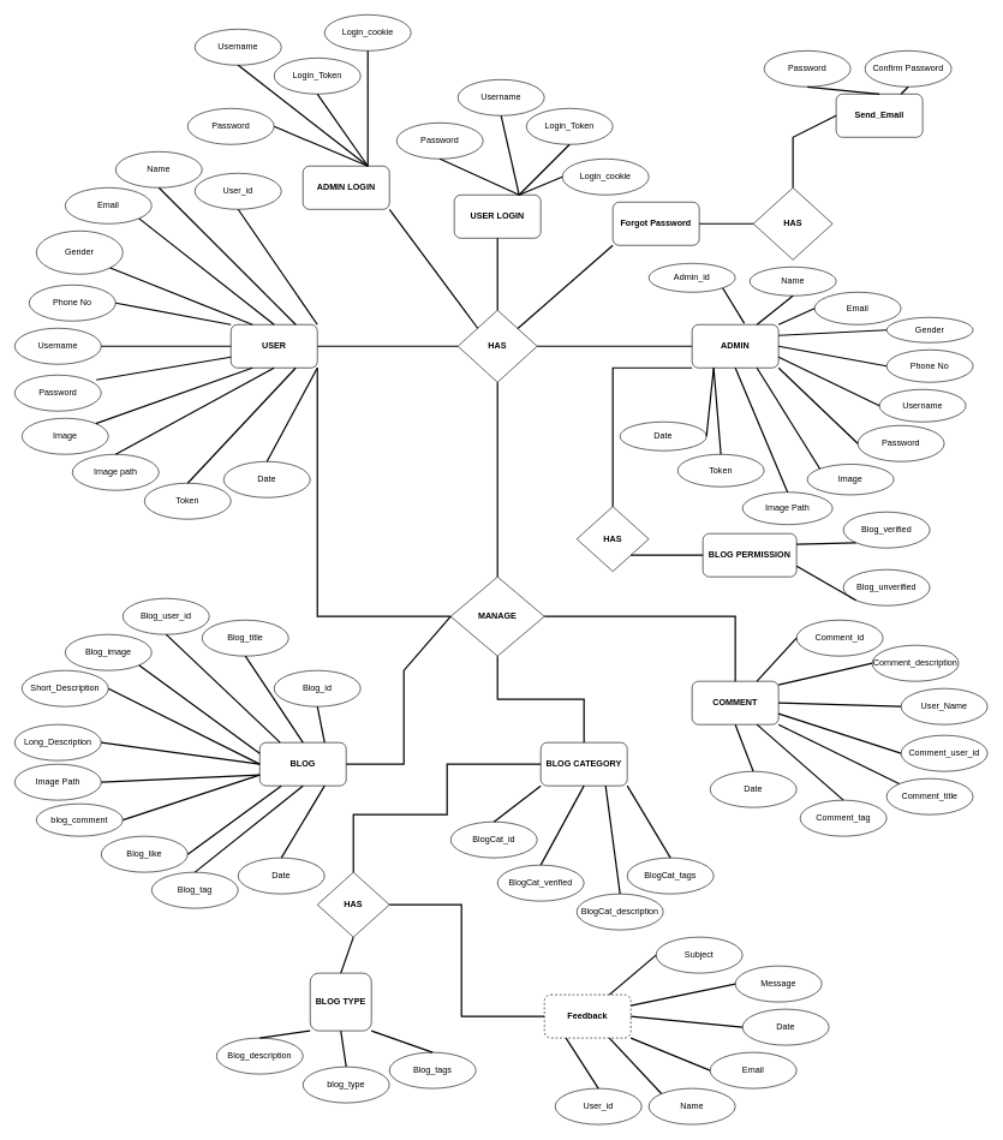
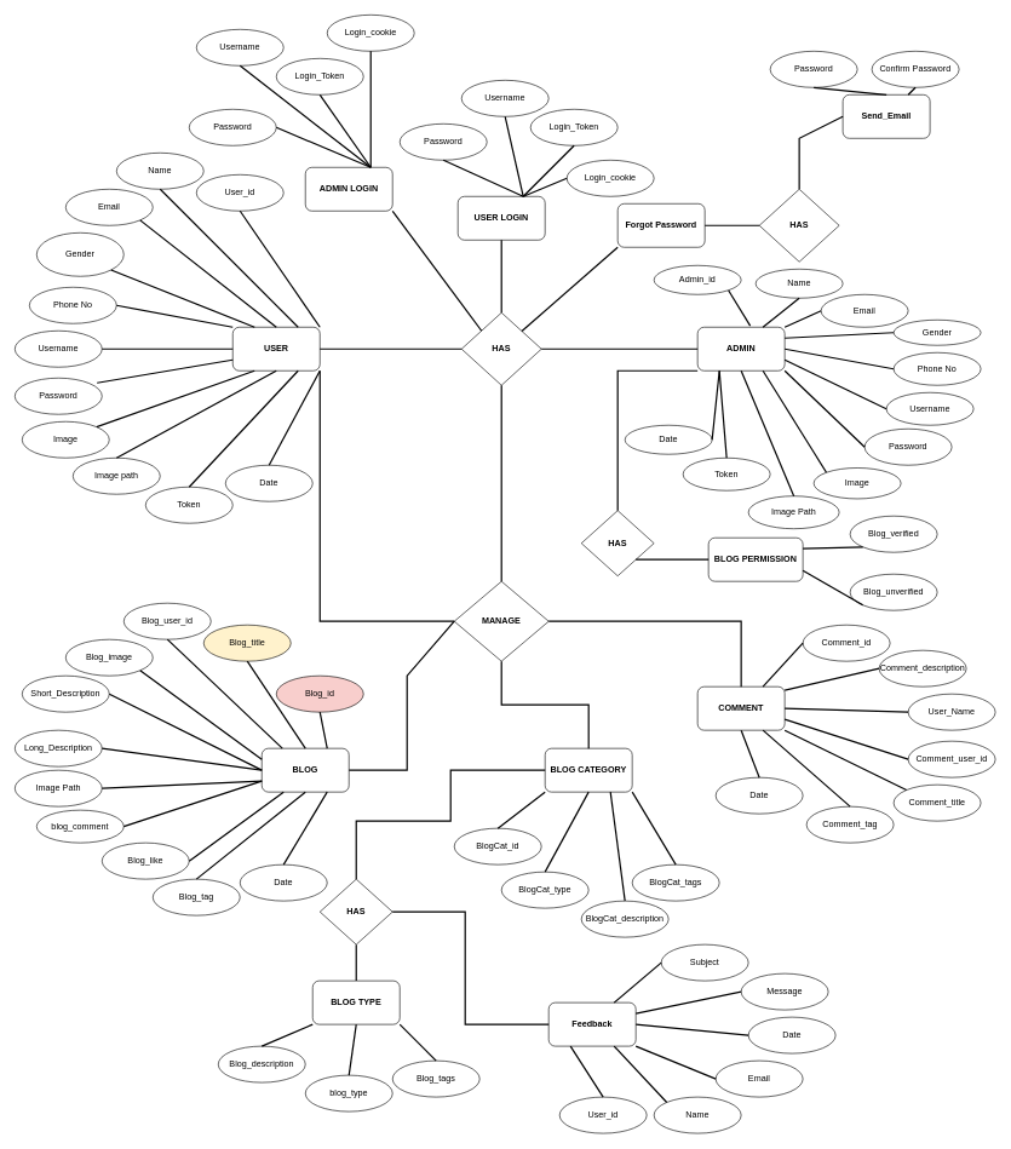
- <mxCell id="47" value="Blog_title" style="ellipse;whiteSpace=wrap;html=1;" parent="1" vertex="1"><mxGeometry x="280" y="860" width="120" height="50" as="geometry" /></mxCell>
+ <mxCell id="47" value="Blog_title" style="ellipse;whiteSpace=wrap;html=1;fillColor=#fff2cc;" parent="1" vertex="1"><mxGeometry x="280" y="860" width="120" height="50" as="geometry" /></mxCell>
- <mxCell id="48" value="Blog_id" style="ellipse;whiteSpace=wrap;html=1;" parent="1" vertex="1"><mxGeometry x="380" y="930" width="120" height="50" as="geometry" /></mxCell>
+ <mxCell id="48" value="Blog_id" style="ellipse;whiteSpace=wrap;html=1;fillColor=#f8cecc;" parent="1" vertex="1"><mxGeometry x="380" y="930" width="120" height="50" as="geometry" /></mxCell>
- <mxCell id="57" value="BlogCat_verified" style="ellipse;whiteSpace=wrap;html=1;" parent="1" vertex="1"><mxGeometry x="690" y="1200" width="120" height="50" as="geometry" /></mxCell>
+ <mxCell id="57" value="BlogCat_type" style="ellipse;whiteSpace=wrap;html=1;" parent="1" vertex="1"><mxGeometry x="690" y="1200" width="120" height="50" as="geometry" /></mxCell>
- <mxCell id="12" value="&lt;b&gt;BLOG TYPE&lt;/b&gt;" style="rounded=1;whiteSpace=wrap;html=1;" parent="1" vertex="1"><mxGeometry x="430" y="1350" width="85" height="80" as="geometry" /></mxCell>
+ <mxCell id="12" value="&lt;b&gt;BLOG TYPE&lt;/b&gt;" style="rounded=1;whiteSpace=wrap;html=1;" parent="1" vertex="1"><mxGeometry x="430" y="1350" width="120" height="60" as="geometry" /></mxCell>
- <mxCell id="38" value="&lt;b&gt;Feedback&lt;/b&gt;" style="rounded=1;whiteSpace=wrap;html=1;dashed=1;" parent="1" vertex="1"><mxGeometry x="755" y="1380" width="120" height="60" as="geometry" /></mxCell>
+ <mxCell id="38" value="&lt;b&gt;Feedback&lt;/b&gt;" style="rounded=1;whiteSpace=wrap;html=1;" parent="1" vertex="1"><mxGeometry x="755" y="1380" width="120" height="60" as="geometry" /></mxCell>
